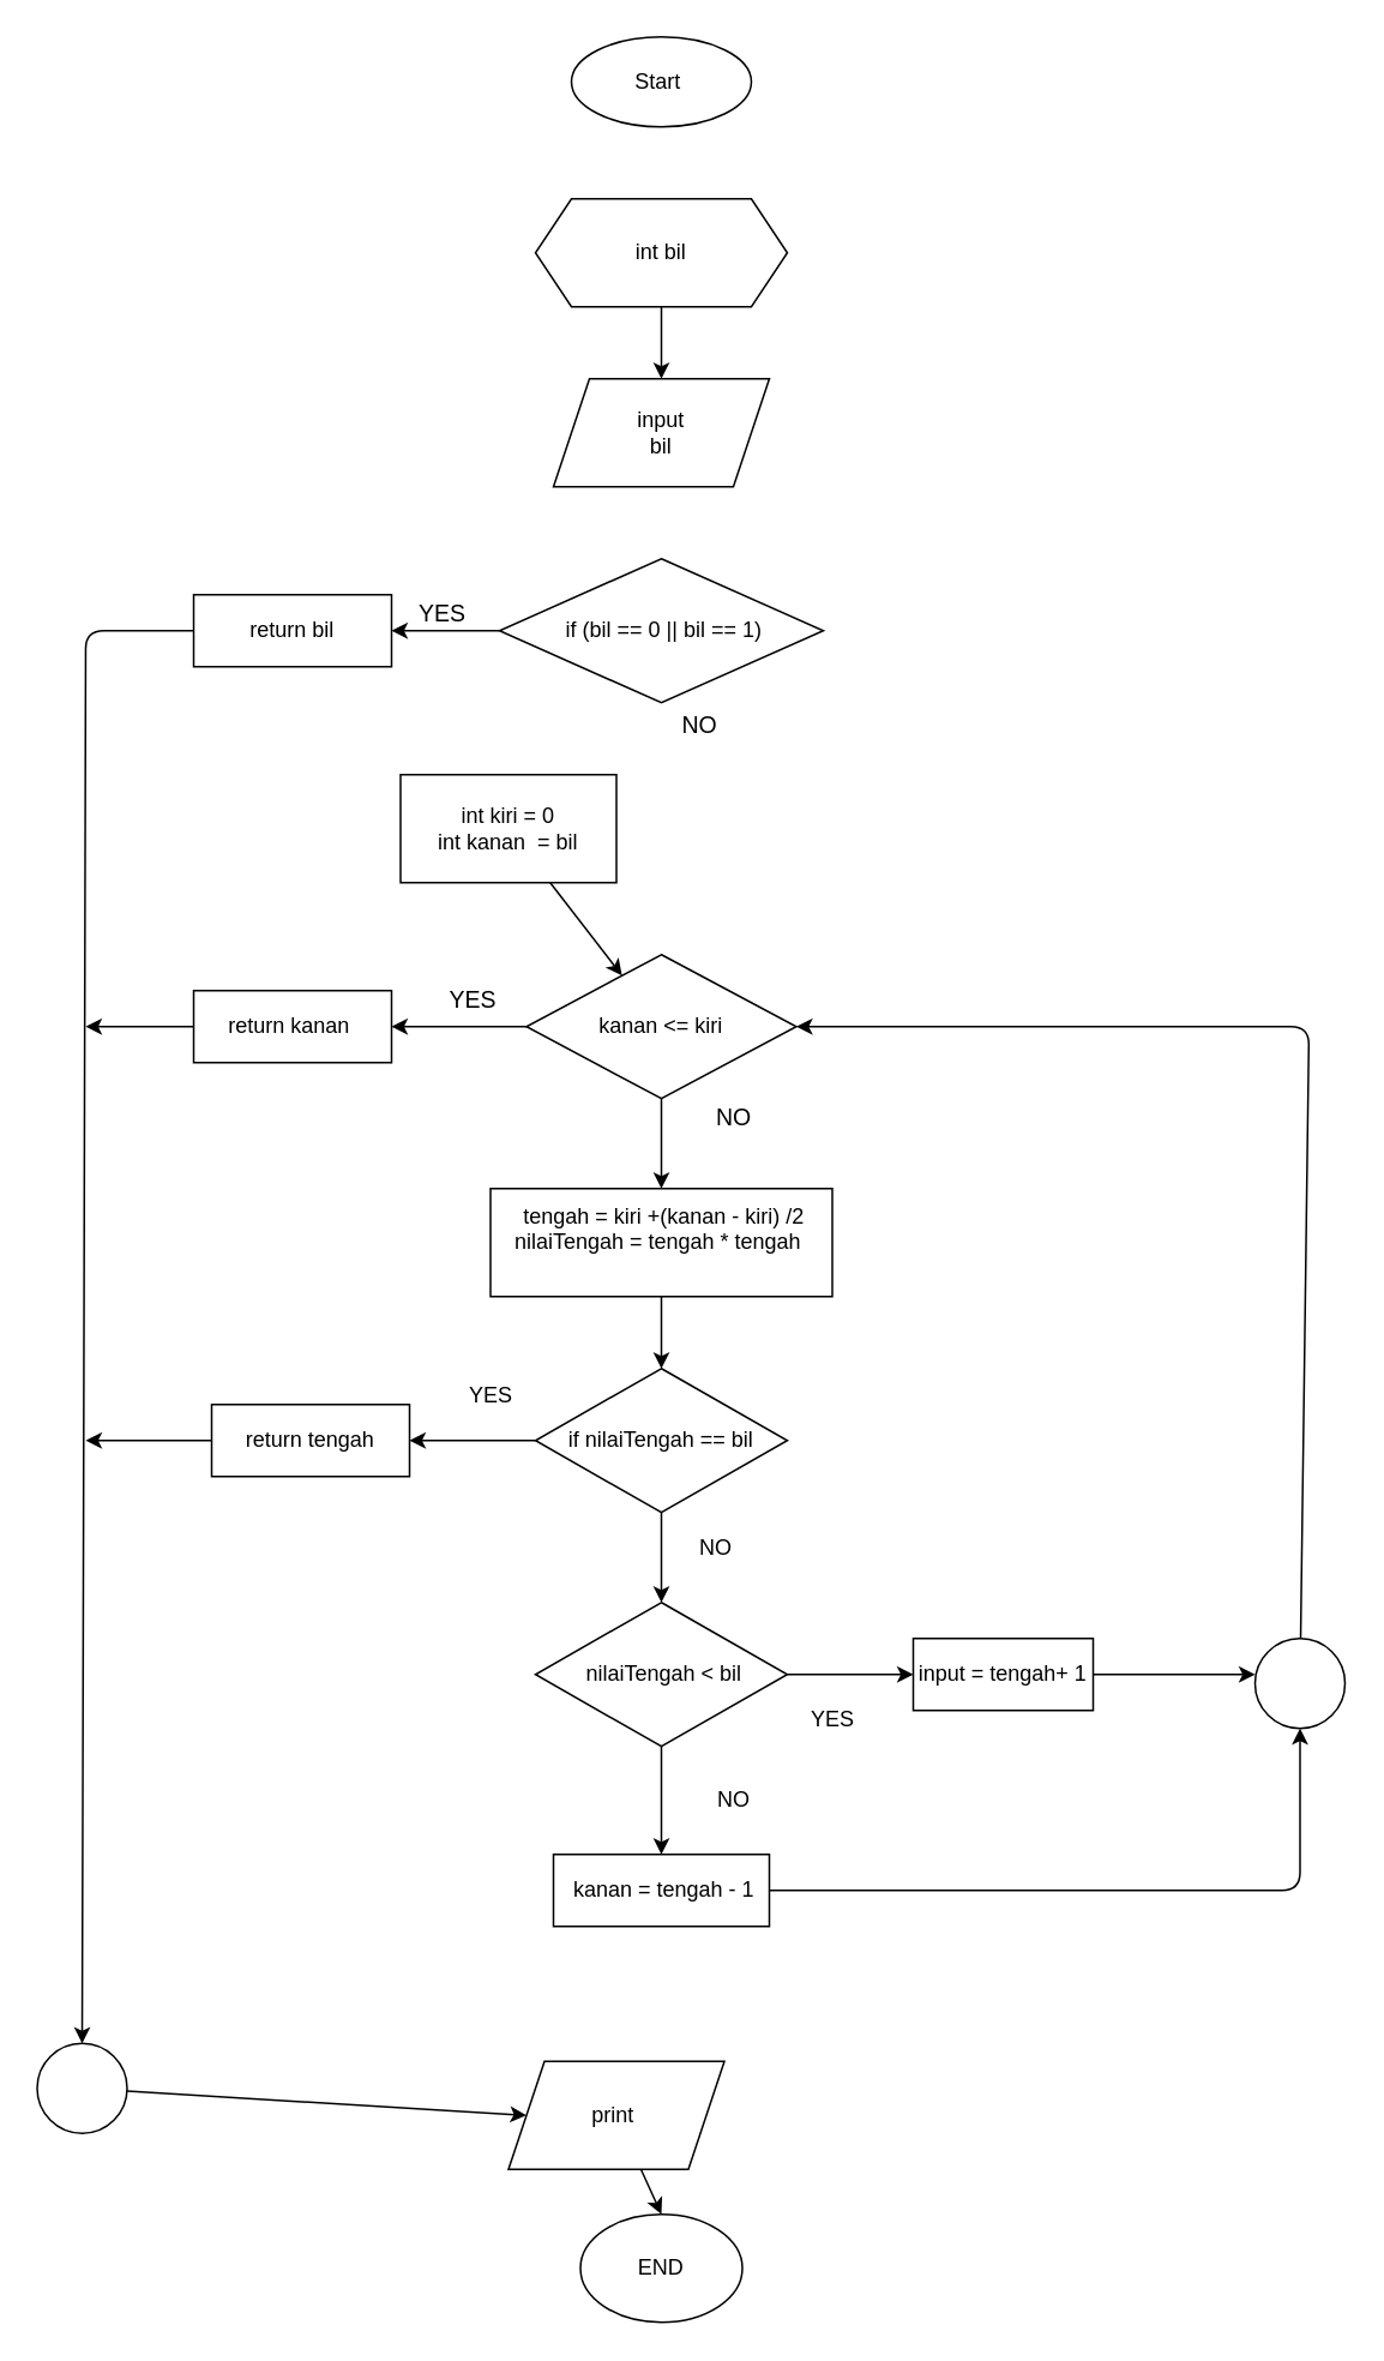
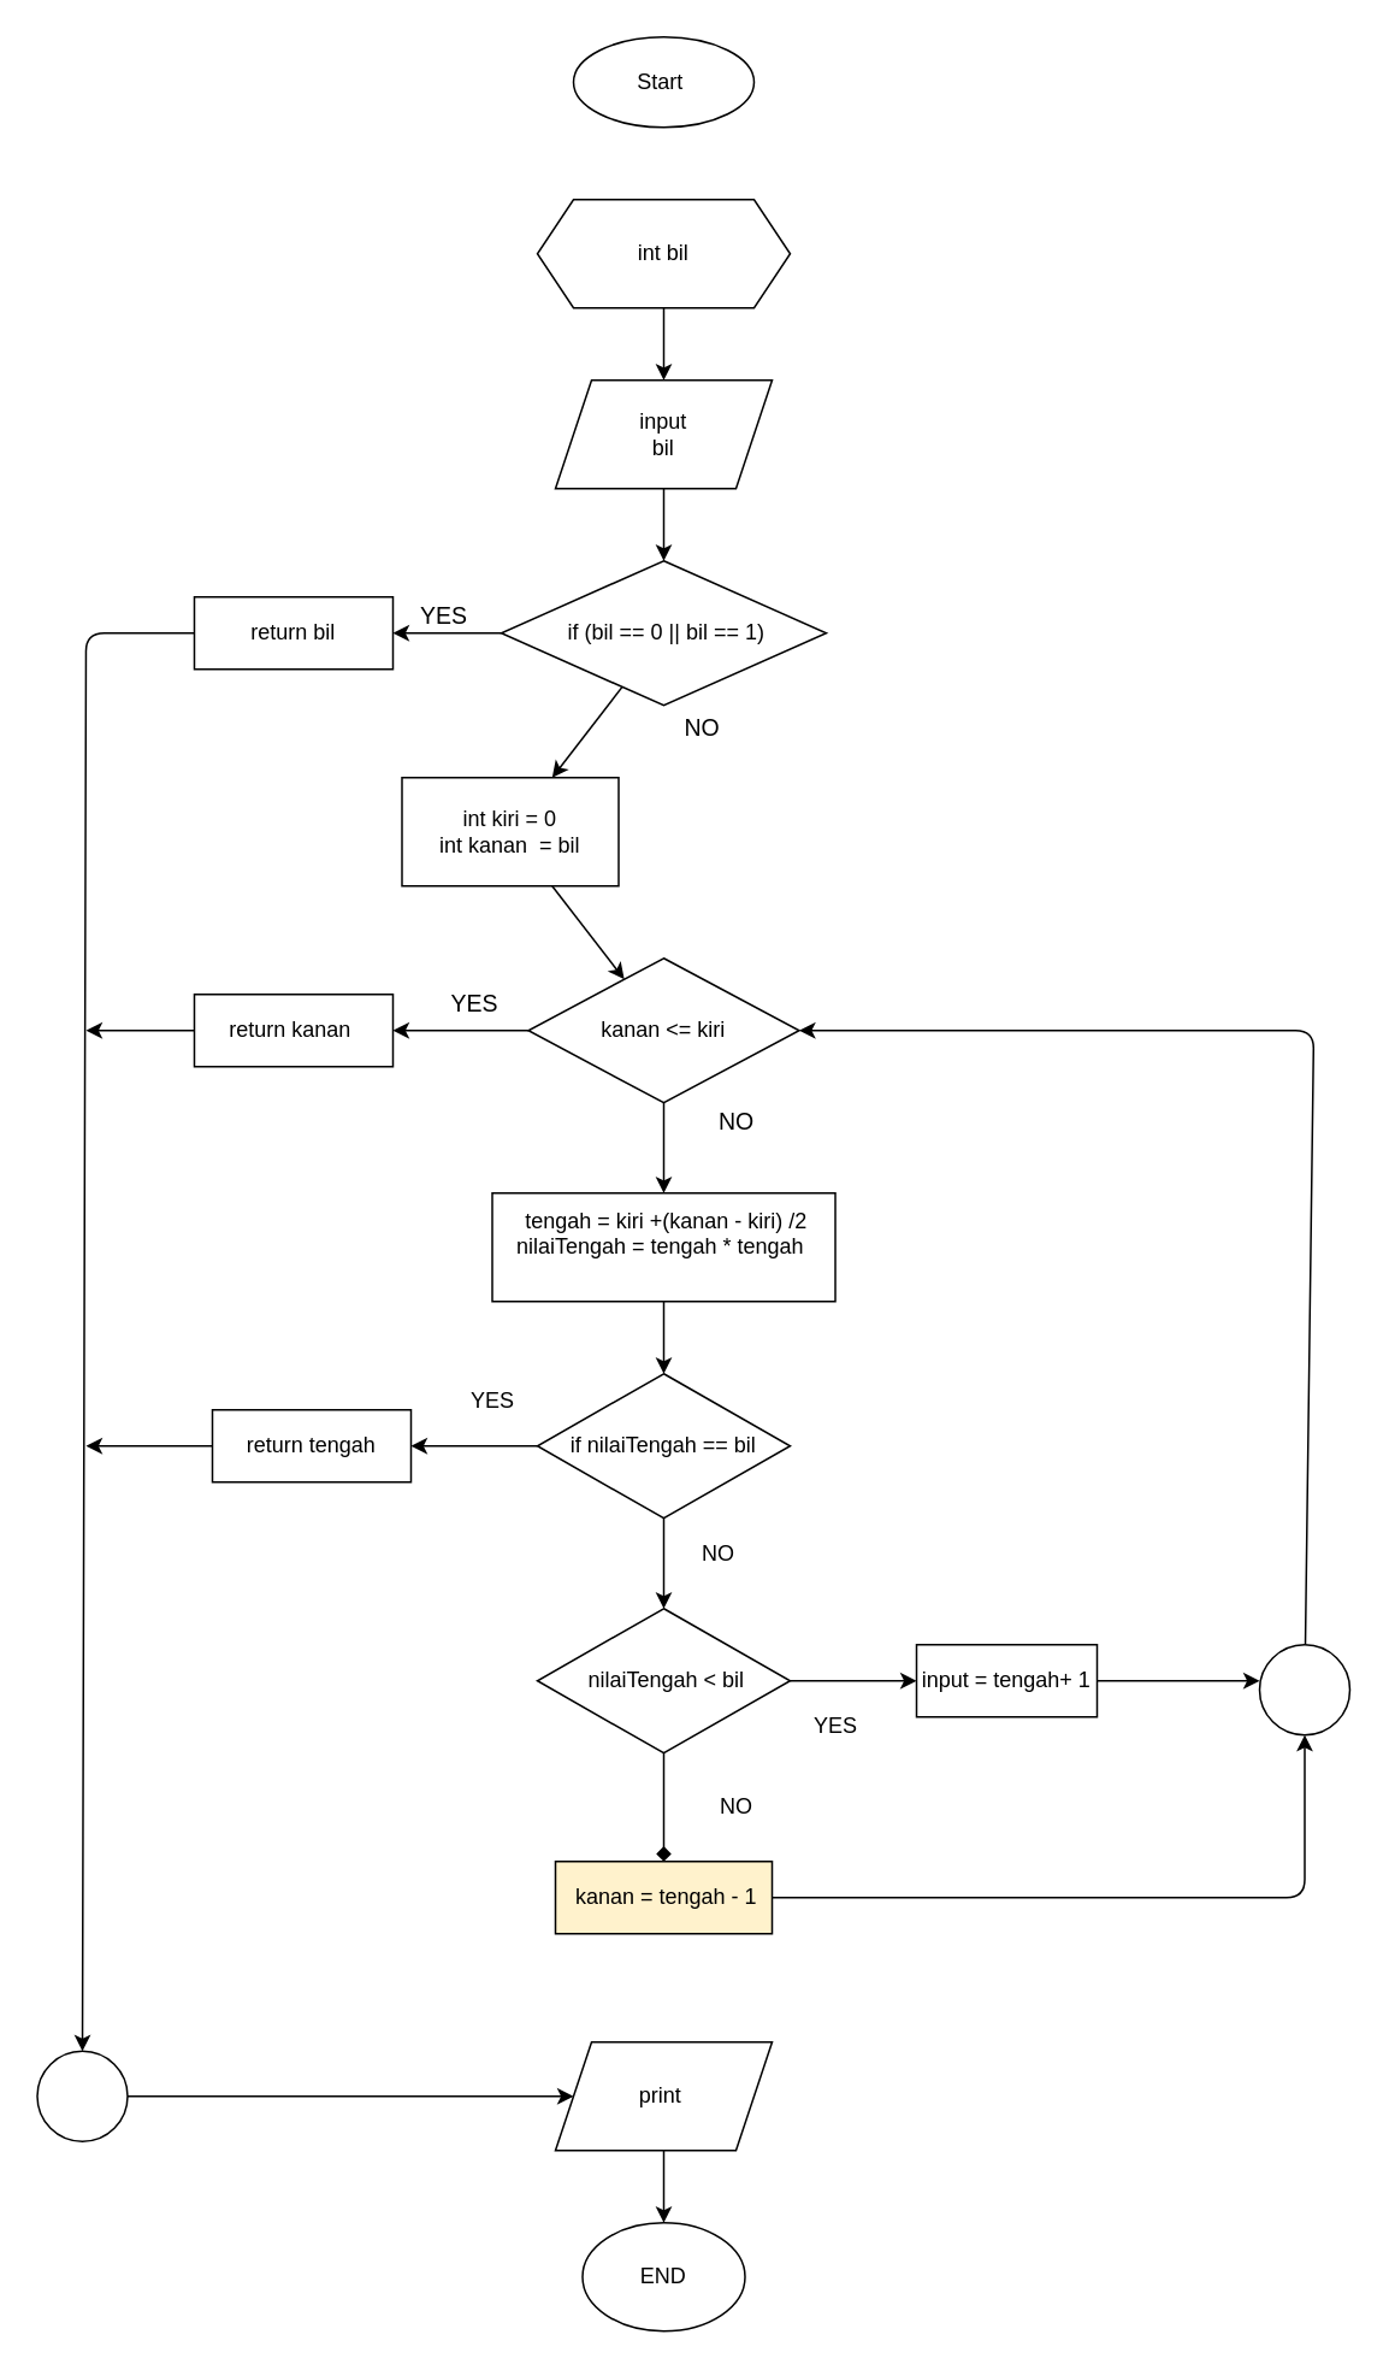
+ <mxCell id="8" value="" style="edgeStyle=none;html=1;" edge="1" parent="1" source="9" target="7"><mxGeometry relative="1" as="geometry" /></mxCell>
+ <mxCell id="5" value="" style="edgeStyle=none;html=1;" edge="1" parent="1" source="7" target="11"><mxGeometry relative="1" as="geometry" /></mxCell>
- <mxCell id="20" style="edgeStyle=none;html=1;" edge="1" parent="1" source="22" target="28"><mxGeometry relative="1" as="geometry" /></mxCell>
+ <mxCell id="20" style="edgeStyle=none;html=1;endArrow=diamond;" edge="1" parent="1" source="22" target="28"><mxGeometry relative="1" as="geometry" /></mxCell>
- <mxCell id="28" value="&amp;nbsp;kanan = tengah - 1" style="rounded=0;whiteSpace=wrap;html=1;" vertex="1" parent="1"><mxGeometry x="307" y="1030" width="120" height="40" as="geometry" /></mxCell>
+ <mxCell id="28" value="&amp;nbsp;kanan = tengah - 1" style="rounded=0;whiteSpace=wrap;html=1;fillColor=#fff2cc;" vertex="1" parent="1"><mxGeometry x="307" y="1030" width="120" height="40" as="geometry" /></mxCell>
- <mxCell id="42" value="print&amp;nbsp;" style="shape=parallelogram;perimeter=parallelogramPerimeter;whiteSpace=wrap;html=1;fixedSize=1;" vertex="1" parent="1"><mxGeometry x="282" y="1145" width="120" height="60" as="geometry" /></mxCell>
+ <mxCell id="42" value="print&amp;nbsp;" style="shape=parallelogram;perimeter=parallelogramPerimeter;whiteSpace=wrap;html=1;fixedSize=1;" vertex="1" parent="1"><mxGeometry x="307" y="1130" width="120" height="60" as="geometry" /></mxCell>
